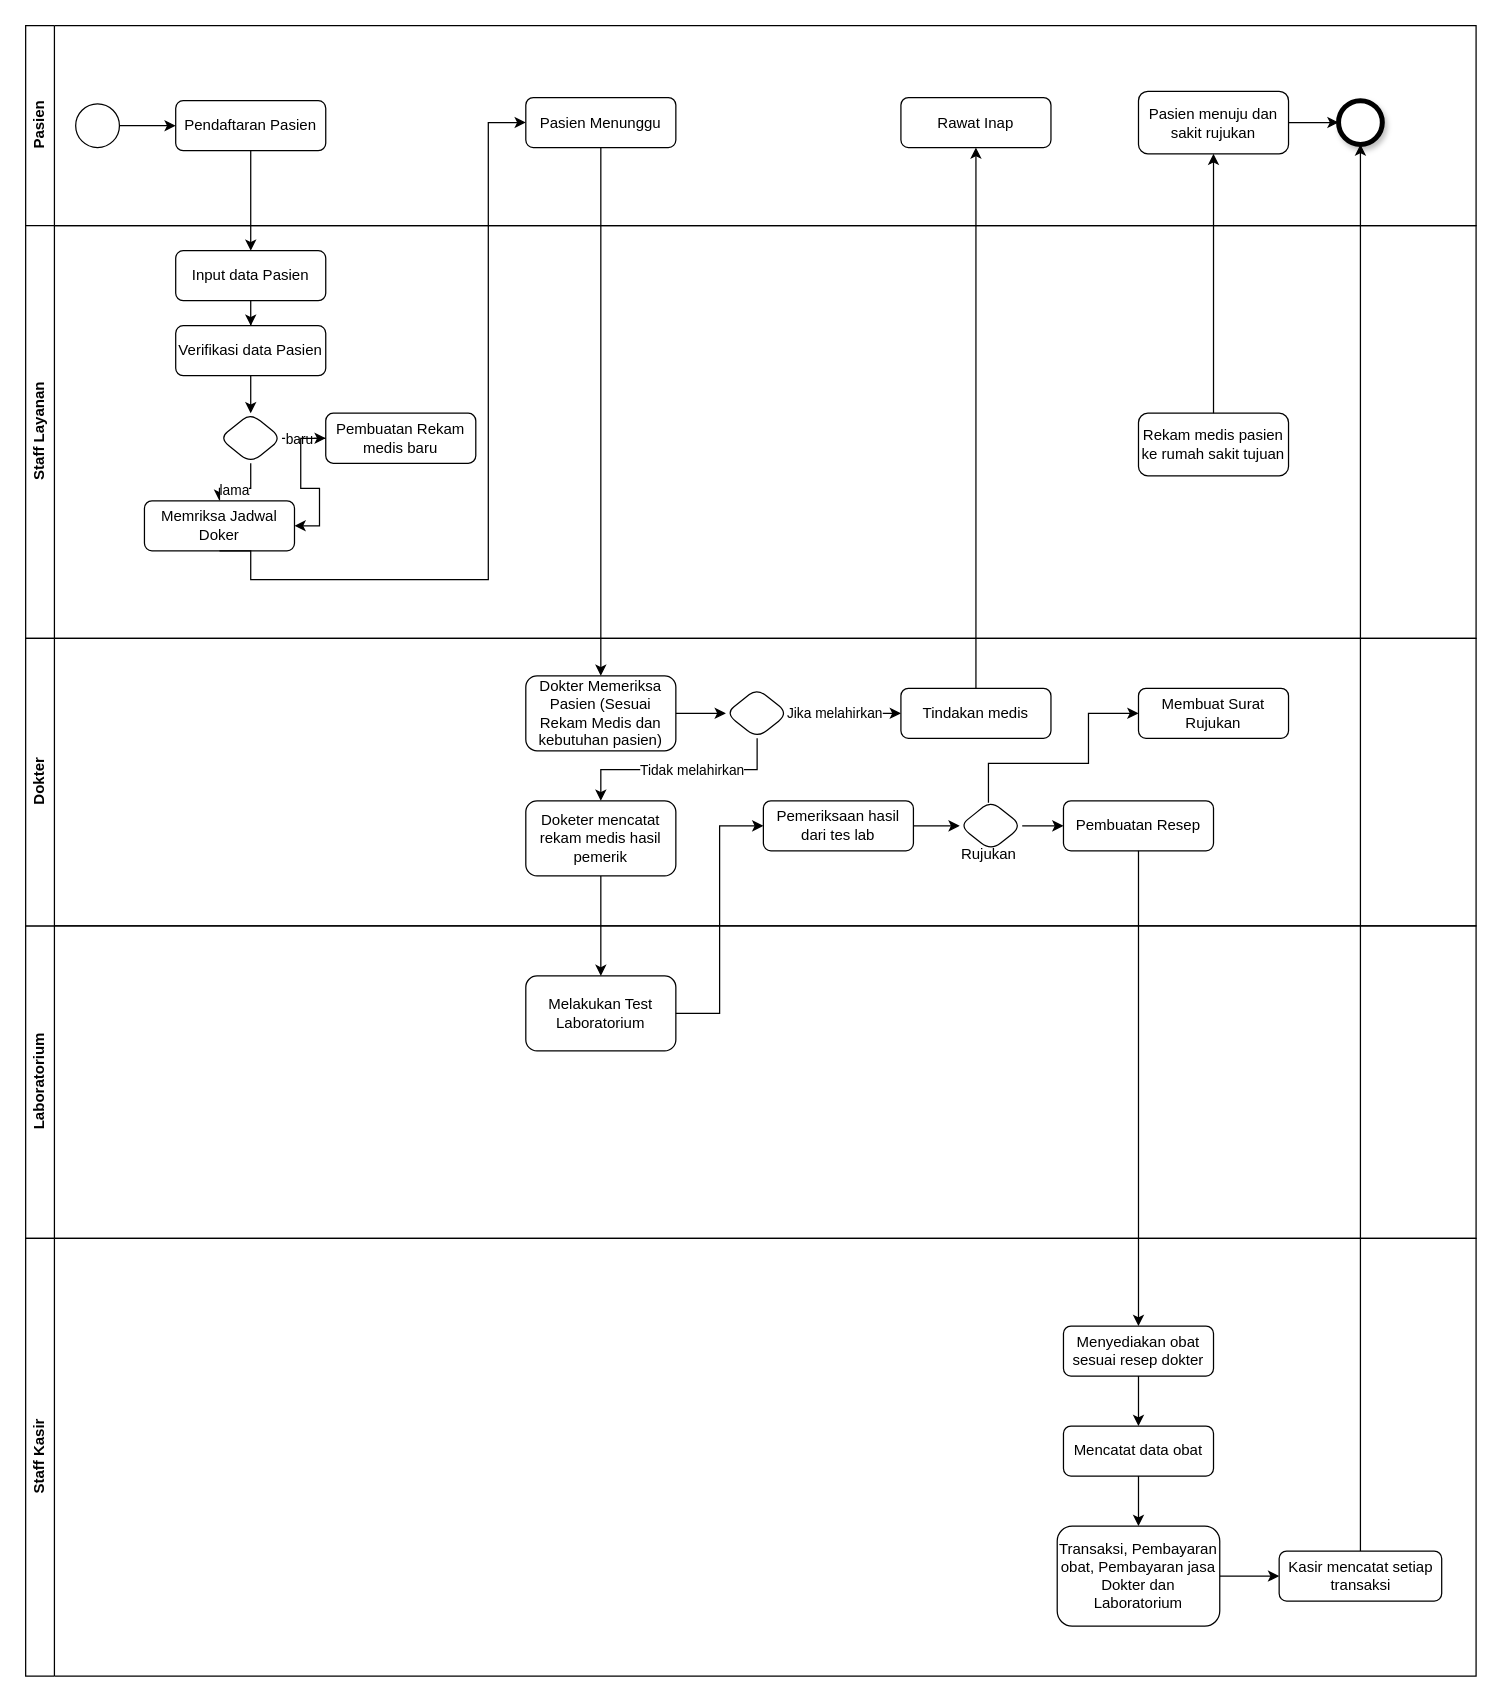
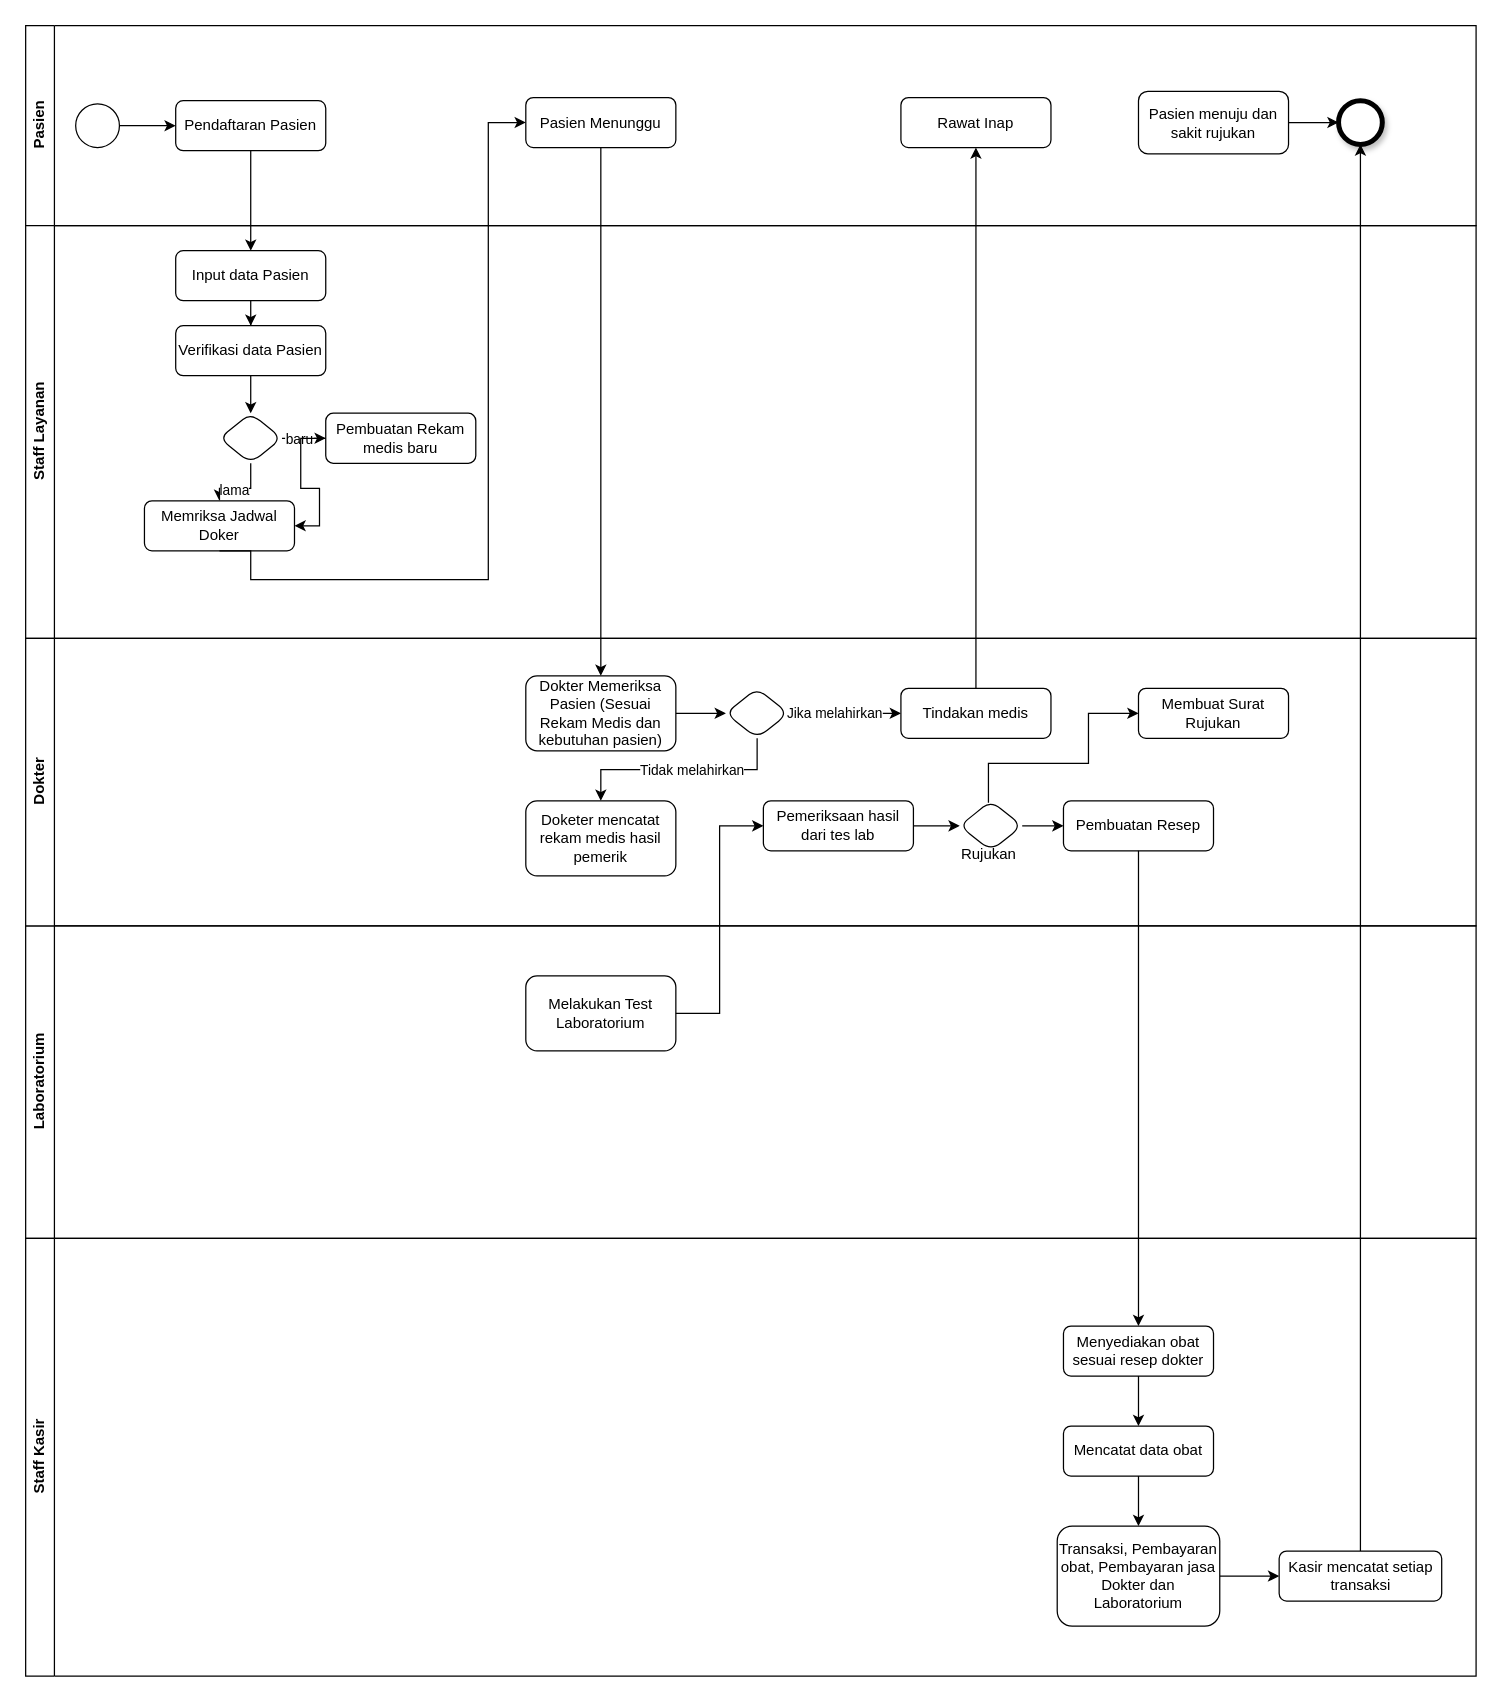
- <mxCell id="59" style="edgeStyle=orthogonalEdgeStyle;rounded=0;orthogonalLoop=1;jettySize=auto;html=1;entryX=0.5;entryY=1;entryDx=0;entryDy=0;" edge="1" parent="1" source="24" target="10"><mxGeometry relative="1" as="geometry" /></mxCell>
- <mxCell id="24" value="Rekam medis pasien ke rumah sakit tujuan" style="rounded=1;whiteSpace=wrap;html=1;" vertex="1" parent="11"><mxGeometry x="890" y="150" width="120" height="50" as="geometry" /></mxCell>
- <mxCell id="55" style="edgeStyle=orthogonalEdgeStyle;rounded=0;orthogonalLoop=1;jettySize=auto;html=1;entryX=0.5;entryY=0;entryDx=0;entryDy=0;" edge="1" parent="1" source="36" target="26"><mxGeometry relative="1" as="geometry" /></mxCell>
